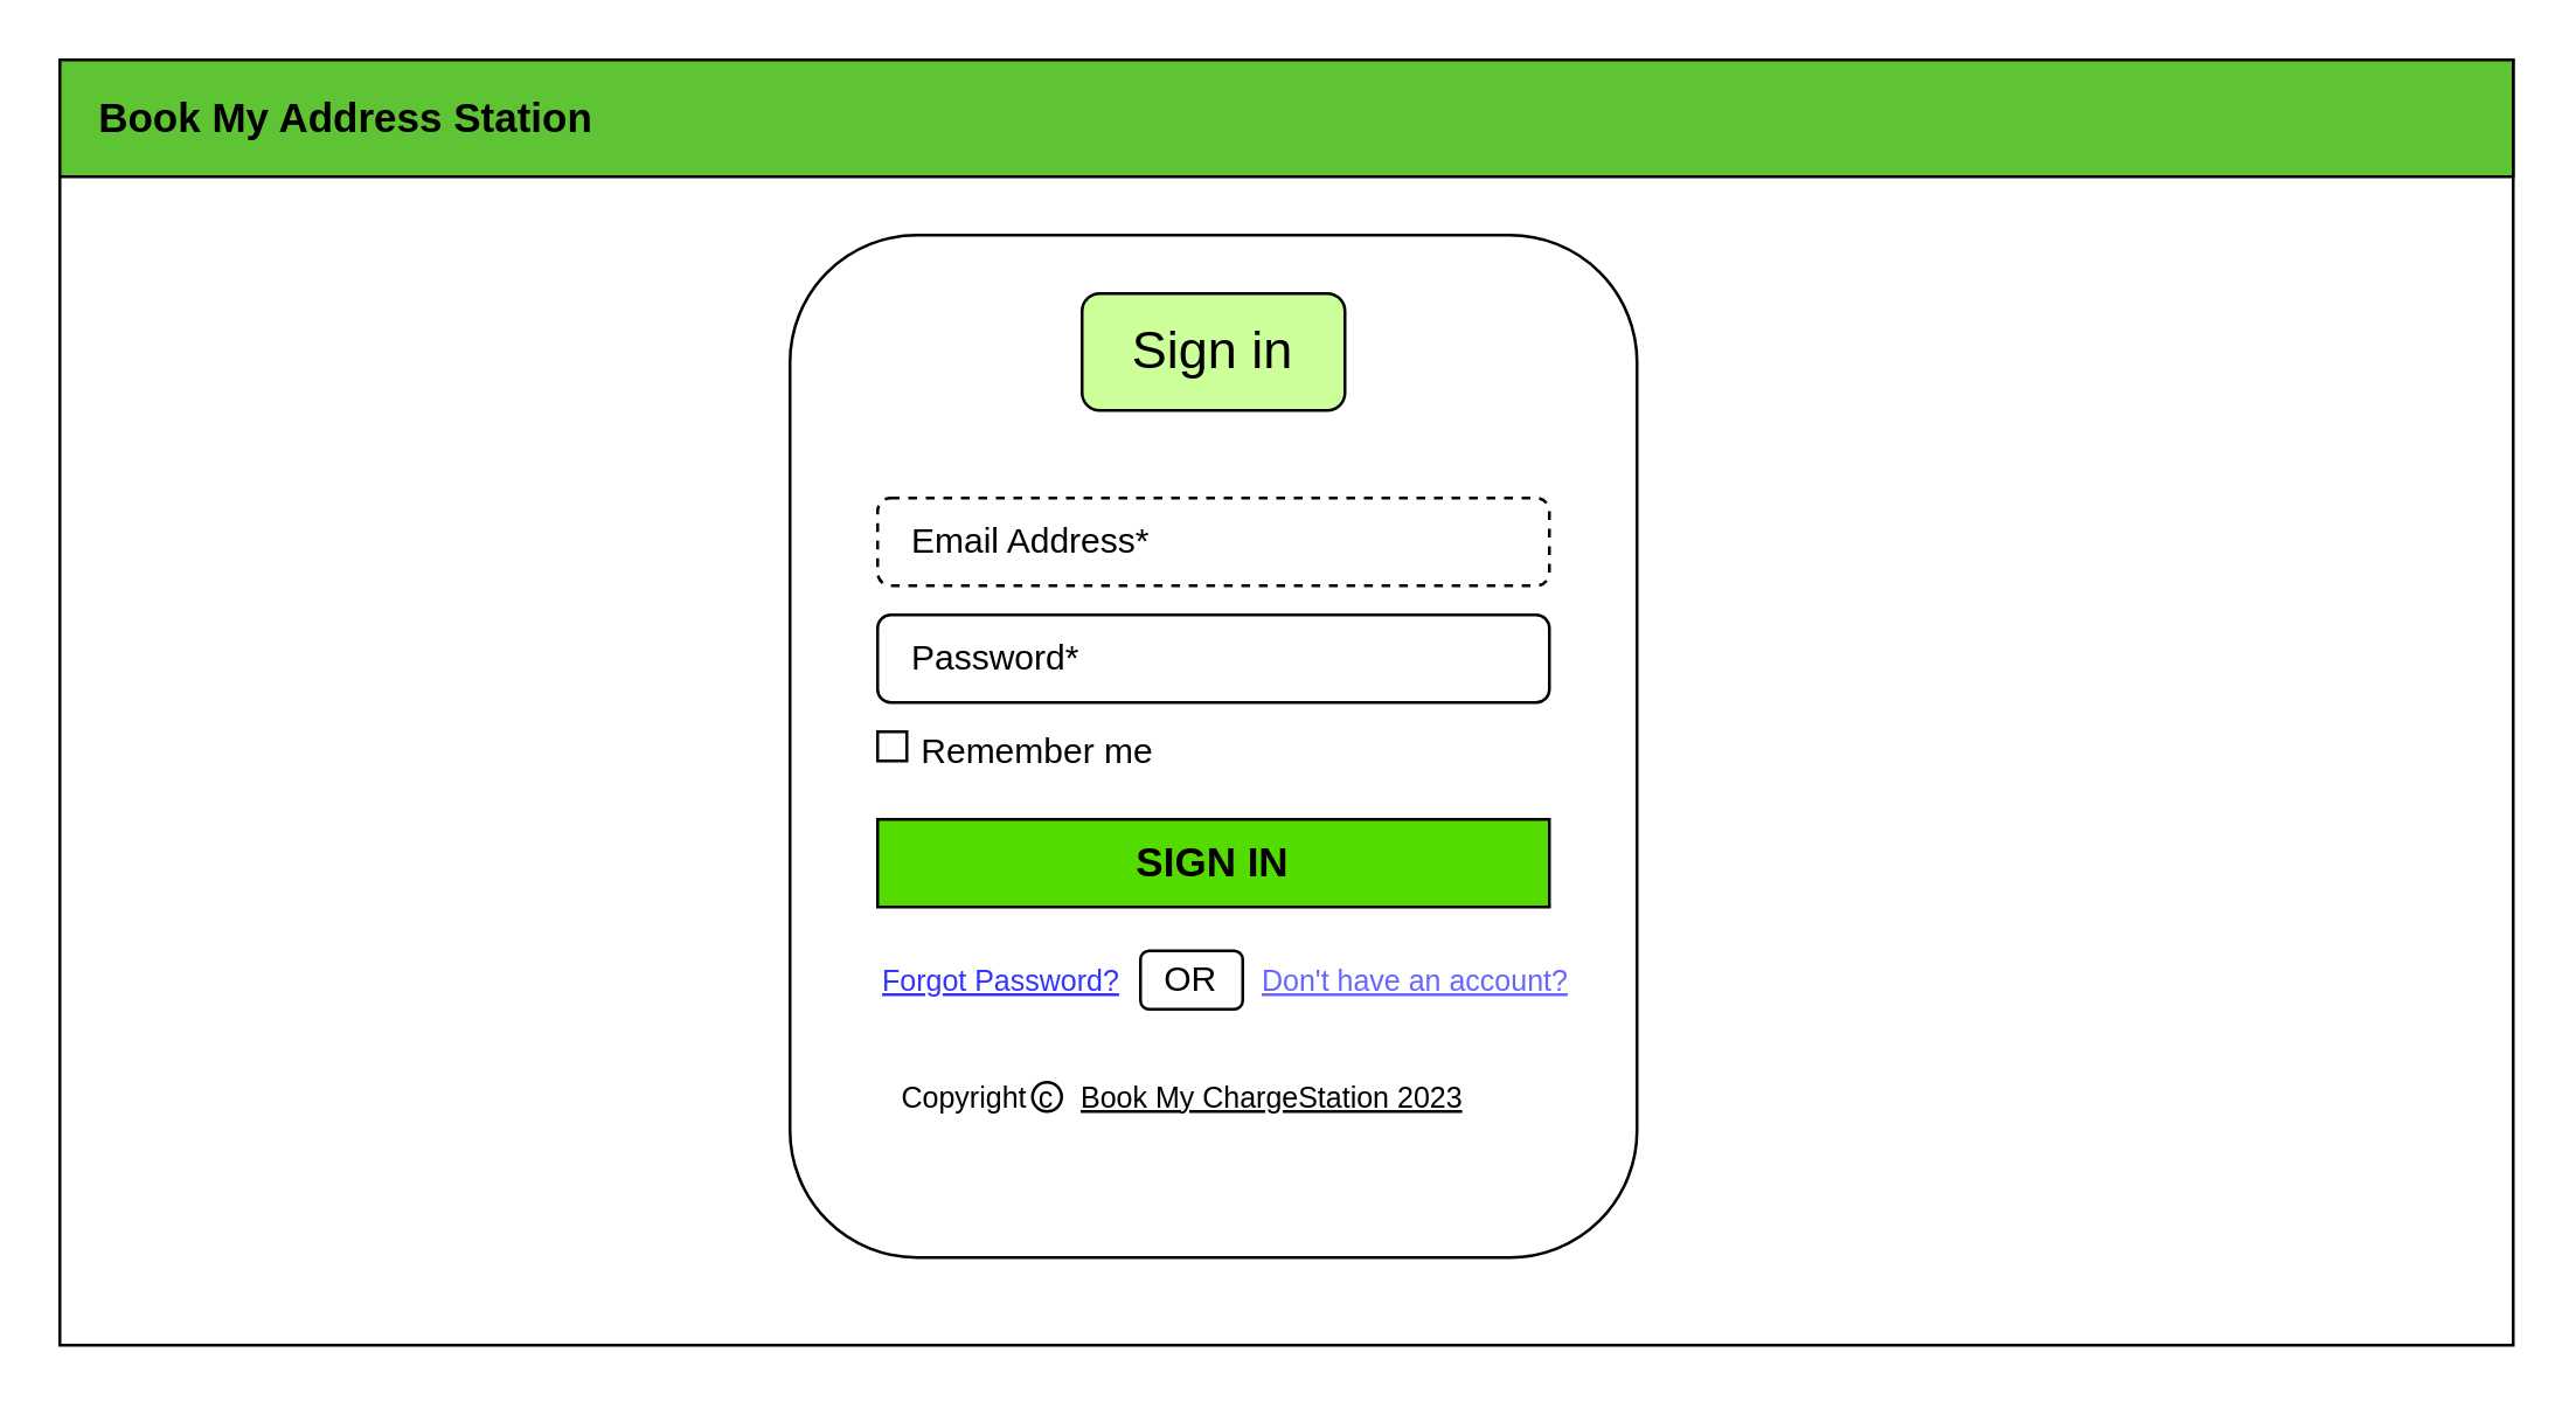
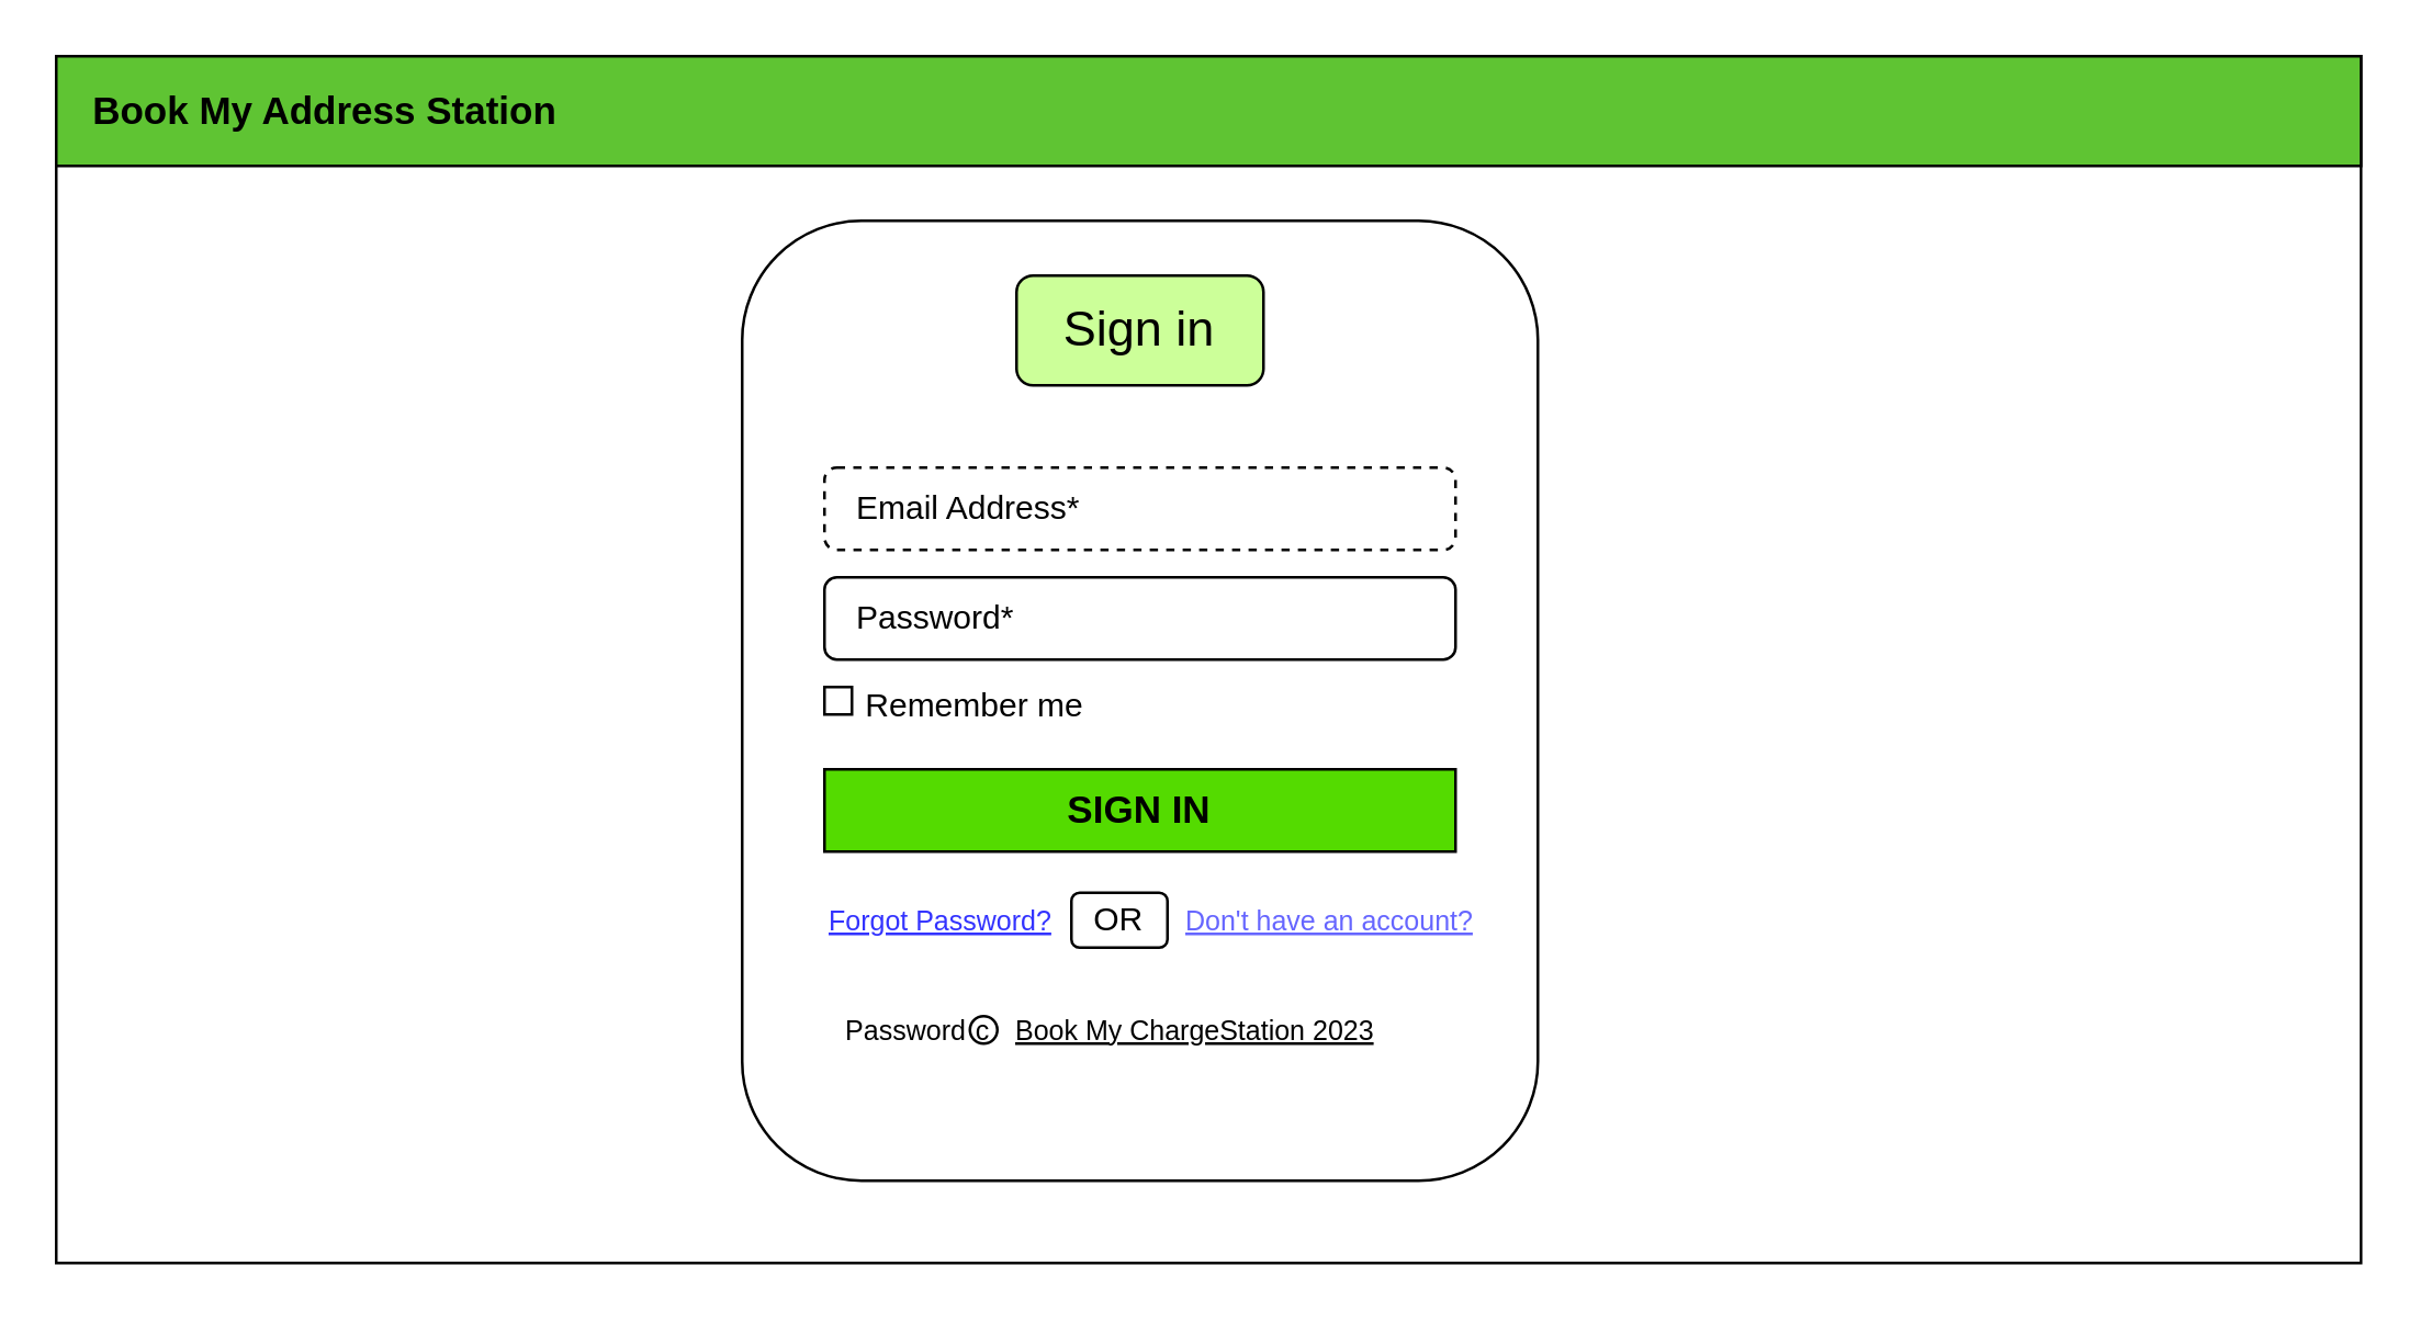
- <mxCell id="14" value="Copyright " style="text;html=1;strokeColor=none;fillColor=none;align=center;verticalAlign=middle;whiteSpace=wrap;rounded=0;fontSize=10;" vertex="1" parent="1"><mxGeometry x="300" y="360" width="60" height="30" as="geometry" /></mxCell>
+ <mxCell id="14" value="Password " style="text;html=1;strokeColor=none;fillColor=none;align=center;verticalAlign=middle;whiteSpace=wrap;rounded=0;fontSize=10;" vertex="1" parent="1"><mxGeometry x="300" y="360" width="60" height="30" as="geometry" /></mxCell>
